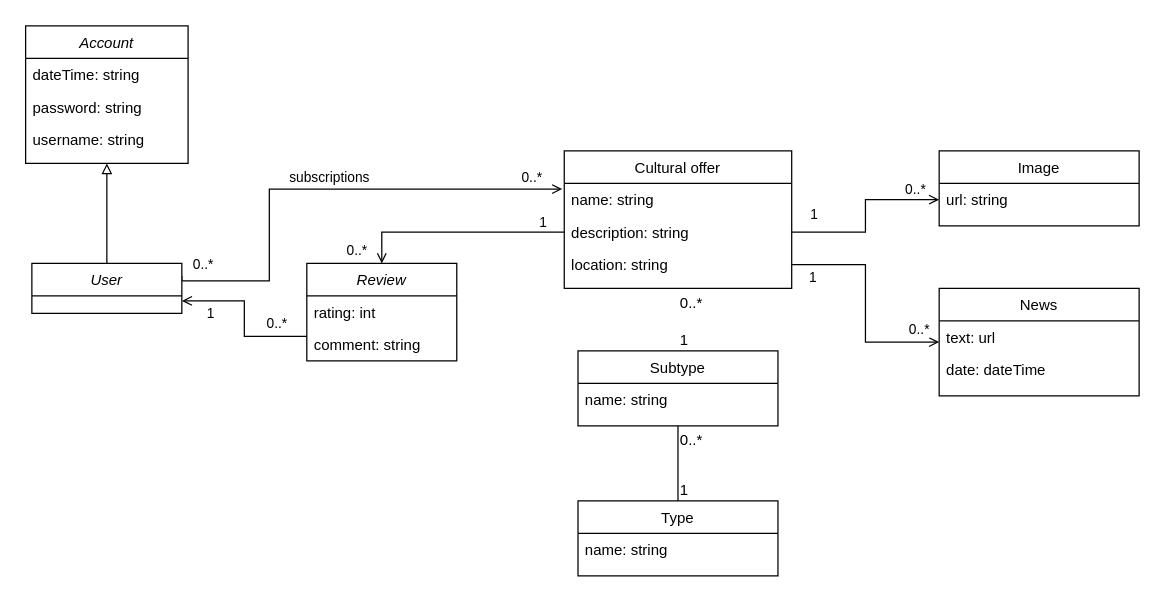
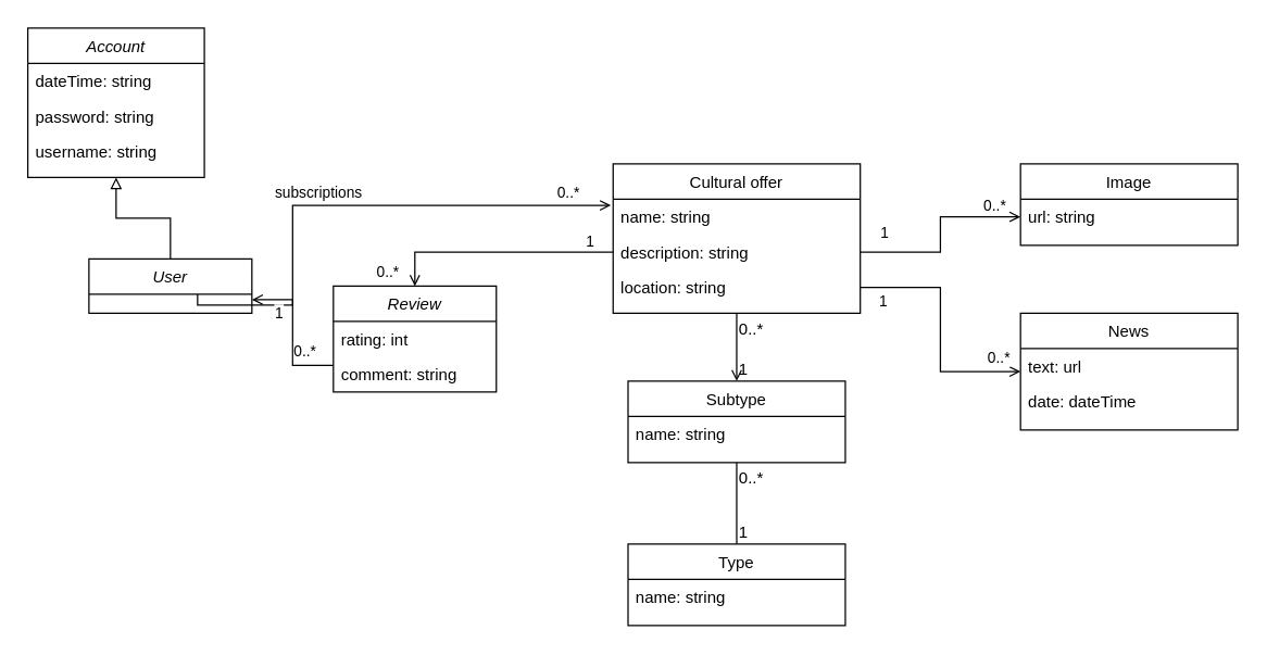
- <mxCell id="33" value="User" style="swimlane;fontStyle=2;align=center;verticalAlign=top;childLayout=stackLayout;horizontal=1;startSize=26;horizontalStack=0;resizeParent=1;resizeLast=0;collapsible=1;marginBottom=0;rounded=0;shadow=0;strokeWidth=1;" vertex="1" parent="1"><mxGeometry x="25" y="210" width="120" height="40" as="geometry"><mxRectangle x="230" y="140" width="160" height="26" as="alternateBounds" /></mxGeometry></mxCell>
+ <mxCell id="33" value="User" style="swimlane;fontStyle=2;align=center;verticalAlign=top;childLayout=stackLayout;horizontal=1;startSize=26;horizontalStack=0;resizeParent=1;resizeLast=0;collapsible=1;marginBottom=0;rounded=0;shadow=0;strokeWidth=1;" vertex="1" parent="1"><mxGeometry x="65" y="190" width="120" height="40" as="geometry"><mxRectangle x="230" y="140" width="160" height="26" as="alternateBounds" /></mxGeometry></mxCell>
+ <mxCell id="19" style="edgeStyle=orthogonalEdgeStyle;rounded=0;orthogonalLoop=1;jettySize=auto;html=1;exitX=0.5;exitY=1;exitDx=0;exitDy=0;endArrow=open;endFill=0;entryX=0.5;entryY=0;entryDx=0;entryDy=0;startArrow=none;startFill=0;" edge="1" parent="1" source="8" target="15"><mxGeometry relative="1" as="geometry"><mxPoint x="552" y="350" as="sourcePoint" /><mxPoint x="542" y="270" as="targetPoint" /></mxGeometry></mxCell>
